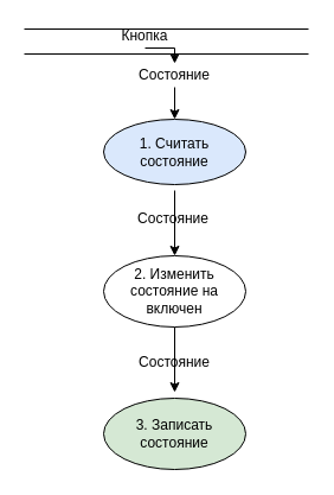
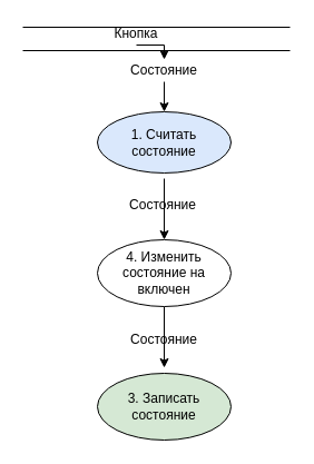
- <mxCell id="8" value="&lt;span&gt;2. Изменить состояние на включен&lt;/span&gt;" style="ellipse;whiteSpace=wrap;html=1;" parent="1" vertex="1"><mxGeometry x="87" y="215" width="120" height="60" as="geometry" /></mxCell>
+ <mxCell id="8" value="&lt;span&gt;4. Изменить состояние на включен&lt;/span&gt;" style="ellipse;whiteSpace=wrap;html=1;" parent="1" vertex="1"><mxGeometry x="87" y="215" width="120" height="60" as="geometry" /></mxCell>
